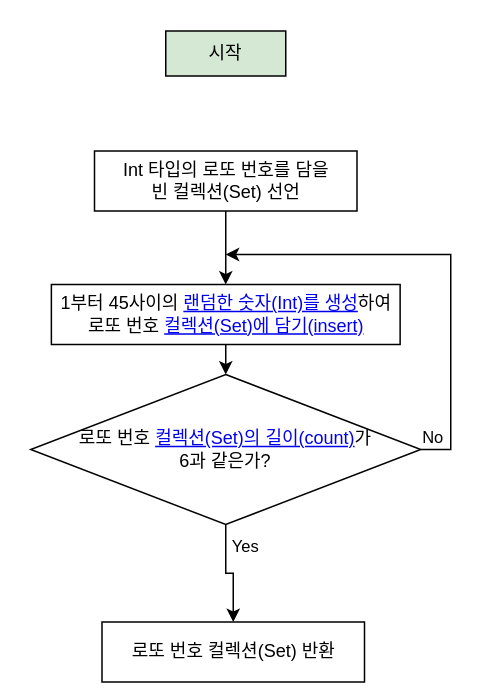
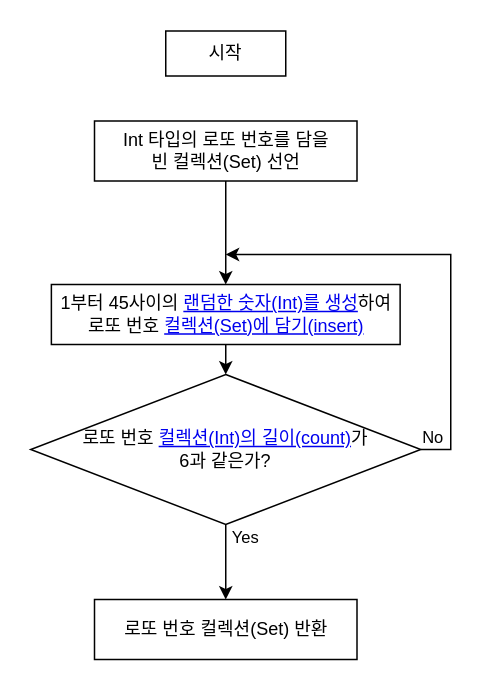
- <mxCell id="2" value="시작" style="rounded=0;whiteSpace=wrap;html=1;fillColor=#d5e8d4;" vertex="1" parent="1"><mxGeometry x="110" y="20" width="80" height="30" as="geometry" /></mxCell>
+ <mxCell id="2" value="시작" style="rounded=0;whiteSpace=wrap;html=1;" vertex="1" parent="1"><mxGeometry x="110" y="20" width="80" height="30" as="geometry" /></mxCell>
- <mxCell id="11" value="Int 타입의 로또 번호를 담을&lt;br&gt;빈 컬렉션(Set) 선언" style="rounded=0;whiteSpace=wrap;html=1;" vertex="1" parent="1"><mxGeometry x="62.5" y="100" width="175" height="40" as="geometry" /></mxCell>
+ <mxCell id="11" value="Int 타입의 로또 번호를 담을&lt;br&gt;빈 컬렉션(Set) 선언" style="rounded=0;whiteSpace=wrap;html=1;" vertex="1" parent="1"><mxGeometry x="62.5" y="80" width="175" height="40" as="geometry" /></mxCell>
- <mxCell id="7" value="로또 번호 &lt;a href=&quot;https://developer.apple.com/documentation/swift/set/count&quot;&gt;컬렉션(Set)의 길이(count)&lt;/a&gt;가&lt;br&gt;6과 같은가?" style="rhombus;whiteSpace=wrap;html=1;rounded=0;" vertex="1" parent="1"><mxGeometry x="20" y="249" width="260" height="100" as="geometry" /></mxCell>
+ <mxCell id="7" value="로또 번호 &lt;a href=&quot;https://developer.apple.com/documentation/swift/set/count&quot;&gt;컬렉션(Int)의 길이(count)&lt;/a&gt;가&lt;br&gt;6과 같은가?" style="rhombus;whiteSpace=wrap;html=1;rounded=0;" vertex="1" parent="1"><mxGeometry x="20" y="249" width="260" height="100" as="geometry" /></mxCell>
- <mxCell id="12" value="로또 번호 컬렉션(Set) 반환" style="rounded=0;whiteSpace=wrap;html=1;" vertex="1" parent="1"><mxGeometry x="67.5" y="414" width="175" height="40" as="geometry" /></mxCell>
+ <mxCell id="12" value="로또 번호 컬렉션(Set) 반환" style="rounded=0;whiteSpace=wrap;html=1;" vertex="1" parent="1"><mxGeometry x="62.5" y="399" width="175" height="40" as="geometry" /></mxCell>
